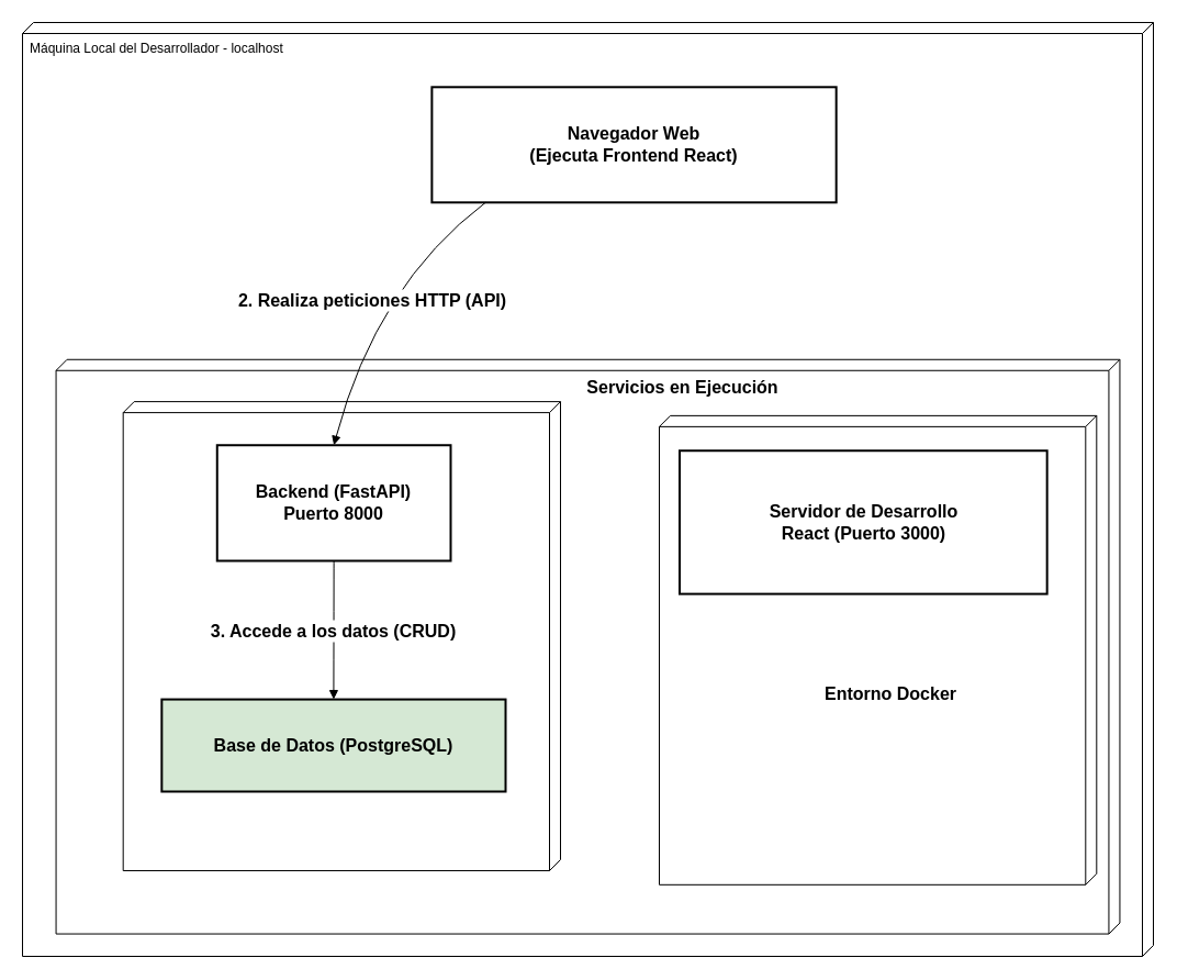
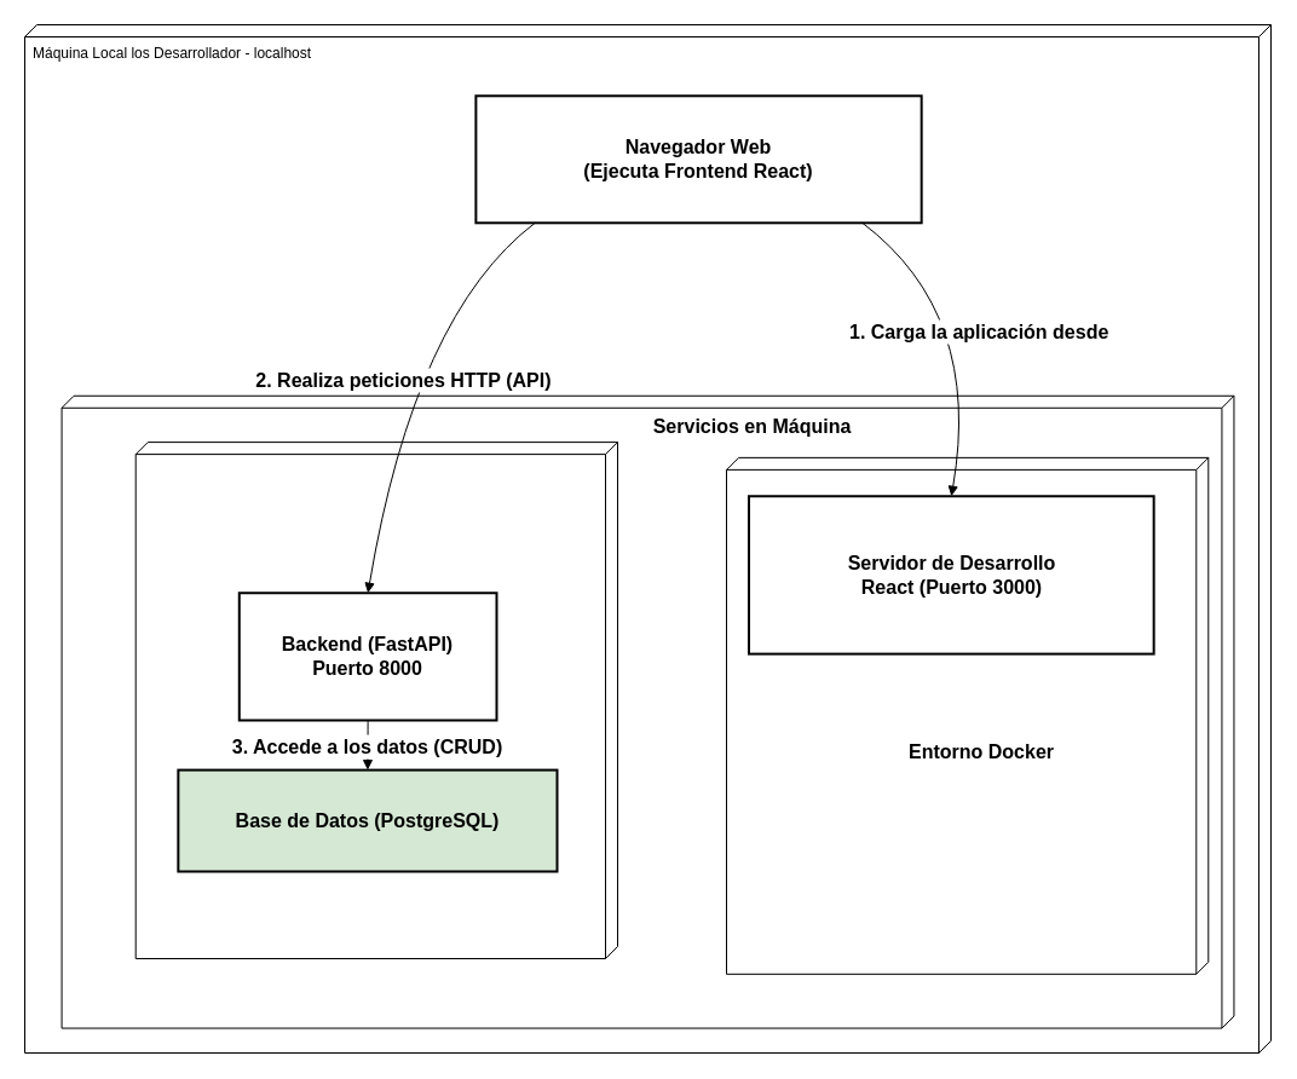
- <mxCell id="2" value="Máquina Local del Desarrollador - localhost" style="verticalAlign=top;align=left;shape=cube;size=10;direction=south;fontStyle=0;html=1;boundedLbl=1;spacingLeft=5;whiteSpace=wrap;" vertex="1" parent="1"><mxGeometry x="20" y="20" width="1030" height="850" as="geometry" /></mxCell>
+ <mxCell id="2" value="Máquina Local los Desarrollador - localhost" style="verticalAlign=top;align=left;shape=cube;size=10;direction=south;fontStyle=0;html=1;boundedLbl=1;spacingLeft=5;whiteSpace=wrap;" vertex="1" parent="1"><mxGeometry x="20" y="20" width="1030" height="850" as="geometry" /></mxCell>
+ <mxCell id="14" value="1. Carga la aplicación desde" style="curved=1;startArrow=none;endArrow=block;exitX=0.86;exitY=0.99;entryX=0.5;entryY=0;rounded=0;fontSize=16;fontStyle=1" edge="1" parent="2" source="6" target="13"><mxGeometry relative="1" as="geometry"><Array as="points"><mxPoint x="791.602" y="239.023" /></Array></mxGeometry></mxCell>
- <mxCell id="10" value="&lt;font style=&quot;font-size: 16px;&quot;&gt;&lt;b&gt;Servicios en Ejecución&lt;/b&gt;&lt;/font&gt;" style="text;html=1;align=center;verticalAlign=middle;whiteSpace=wrap;rounded=0;" vertex="1" parent="2"><mxGeometry x="372.878" y="306.767" width="456.929" height="51.128" as="geometry" /></mxCell>
+ <mxCell id="10" value="&lt;font style=&quot;font-size: 16px;&quot;&gt;&lt;b&gt;Servicios en Máquina&lt;/b&gt;&lt;/font&gt;" style="text;html=1;align=center;verticalAlign=middle;whiteSpace=wrap;rounded=0;" vertex="1" parent="2"><mxGeometry x="372.878" y="306.767" width="456.929" height="51.128" as="geometry" /></mxCell>
- <mxCell id="5" value="Backend (FastAPI)&#10;Puerto 8000" style="whiteSpace=wrap;strokeWidth=2;fontSize=16;fontStyle=1" vertex="1" parent="2"><mxGeometry x="177.27" y="384.74" width="212.73" height="105.26" as="geometry" /></mxCell>
+ <mxCell id="5" value="Backend (FastAPI)&#10;Puerto 8000" style="whiteSpace=wrap;strokeWidth=2;fontSize=16;fontStyle=1" vertex="1" parent="2"><mxGeometry x="177.27" y="469.74" width="212.73" height="105.26" as="geometry" /></mxCell>
- <mxCell id="12" value="&lt;span style=&quot;font-size: 16px; font-weight: 700;&quot;&gt;Entorno Docker&lt;/span&gt;" style="text;html=1;align=center;verticalAlign=middle;whiteSpace=wrap;rounded=0;" vertex="1" parent="2"><mxGeometry x="683.865" y="585.188" width="213.947" height="51.128" as="geometry" /></mxCell>
+ <mxCell id="12" value="&lt;span style=&quot;font-size: 16px; font-weight: 700;&quot;&gt;Entorno Docker&lt;/span&gt;" style="text;html=1;align=center;verticalAlign=middle;whiteSpace=wrap;rounded=0;" vertex="1" parent="2"><mxGeometry x="683.865" y="575.188" width="213.947" height="51.128" as="geometry" /></mxCell>
